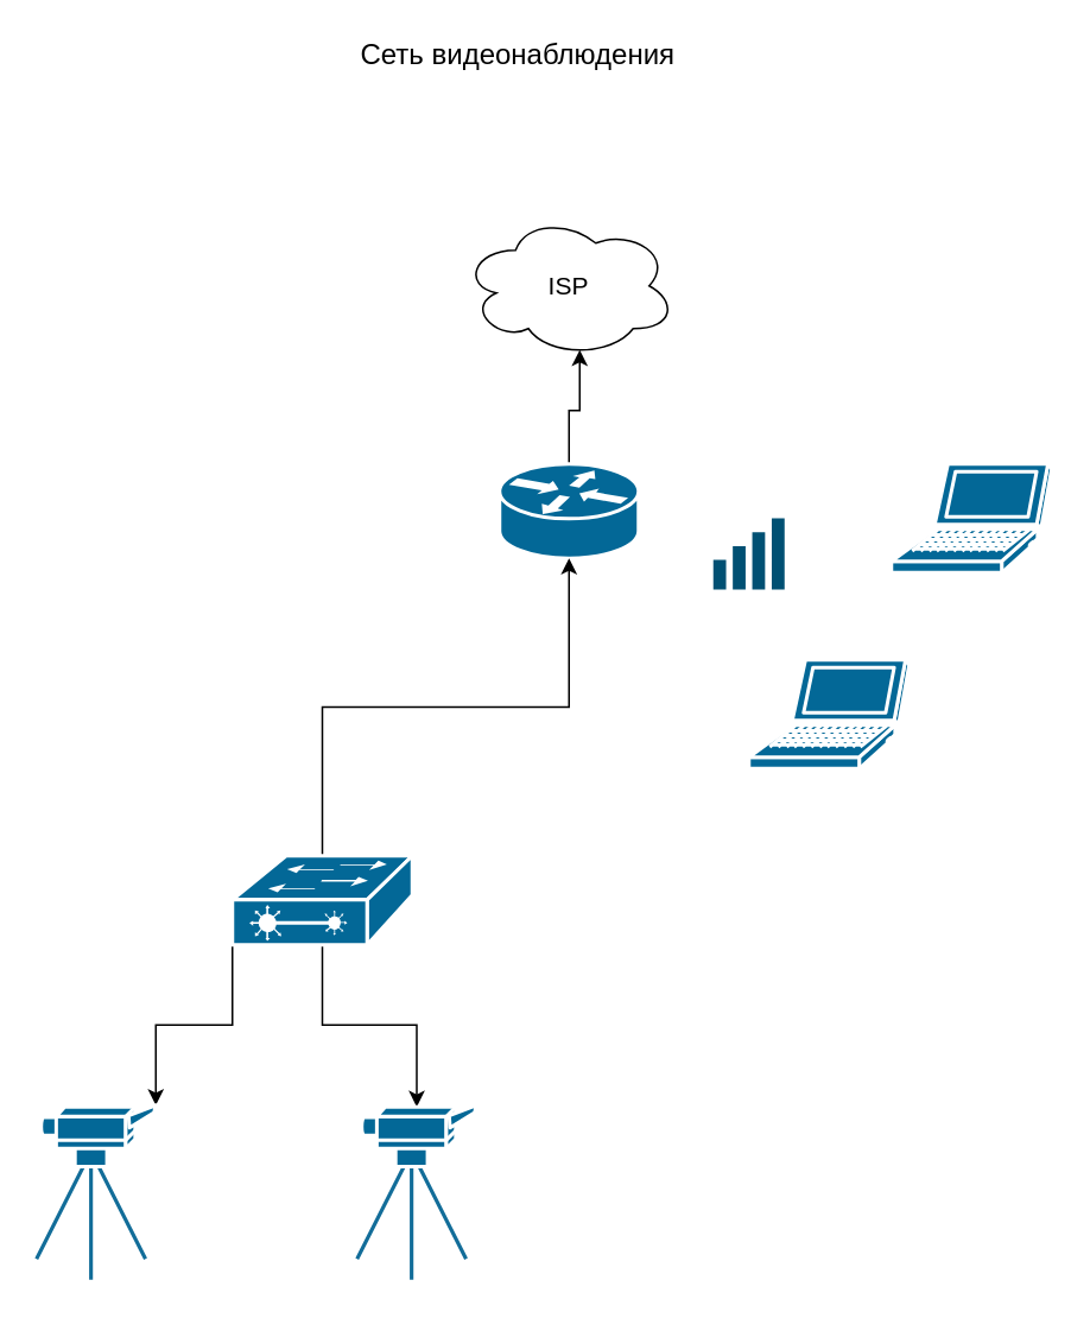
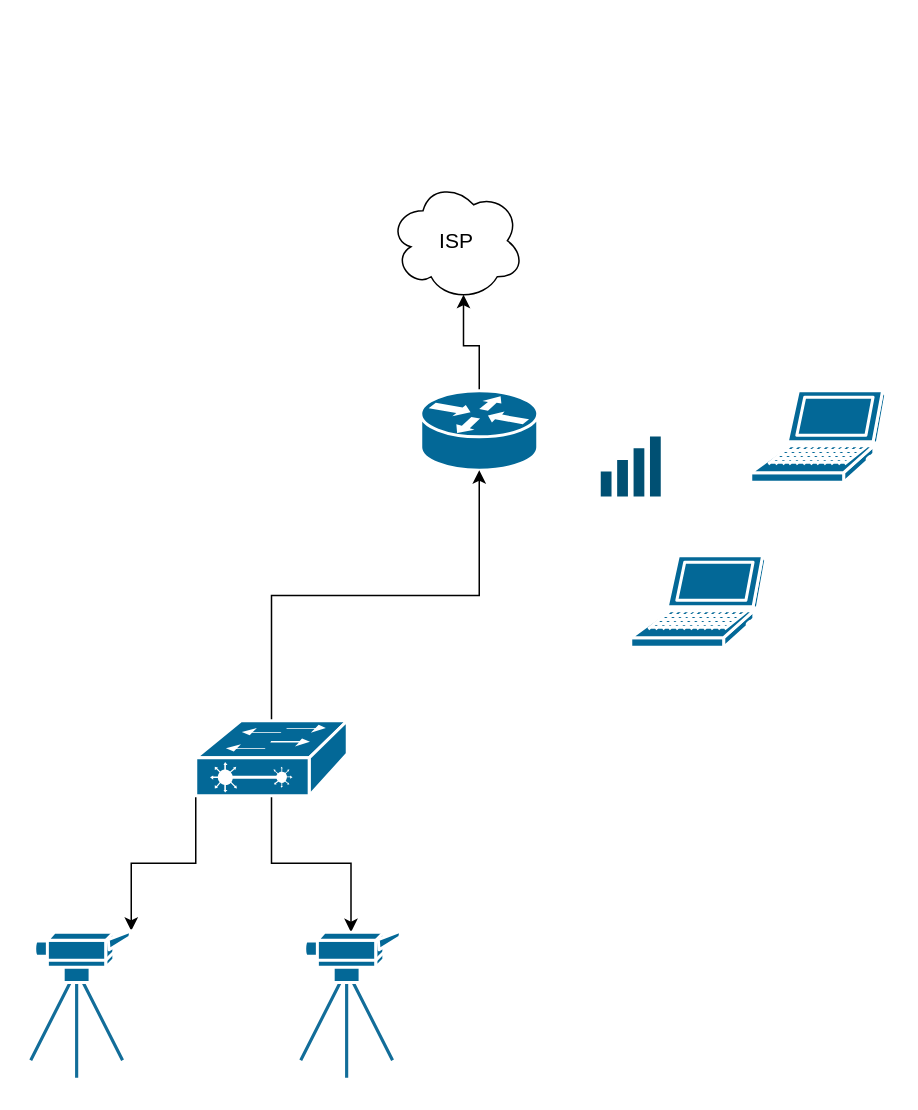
- <mxCell id="14" value="&lt;font style=&quot;font-size: 16px&quot;&gt;Сеть видеонаблюдения&lt;/font&gt;" style="text;html=1;align=center;verticalAlign=middle;resizable=0;points=[];autosize=1;strokeColor=none;fillColor=none;fontSize=14;" parent="1" vertex="1"><mxGeometry x="190" y="20" width="200" height="20" as="geometry" /></mxCell>
- <mxCell id="12" value="&lt;font style=&quot;font-size: 14px&quot;&gt;ISP&lt;/font&gt;" style="ellipse;shape=cloud;whiteSpace=wrap;html=1;" parent="1" vertex="1"><mxGeometry x="259" y="120" width="120" height="80" as="geometry" /></mxCell>
+ <mxCell id="12" value="&lt;font style=&quot;font-size: 14px&quot;&gt;ISP&lt;/font&gt;" style="ellipse;shape=cloud;whiteSpace=wrap;html=1;" parent="1" vertex="1"><mxGeometry x="259" y="120" width="90" height="80" as="geometry" /></mxCell>
